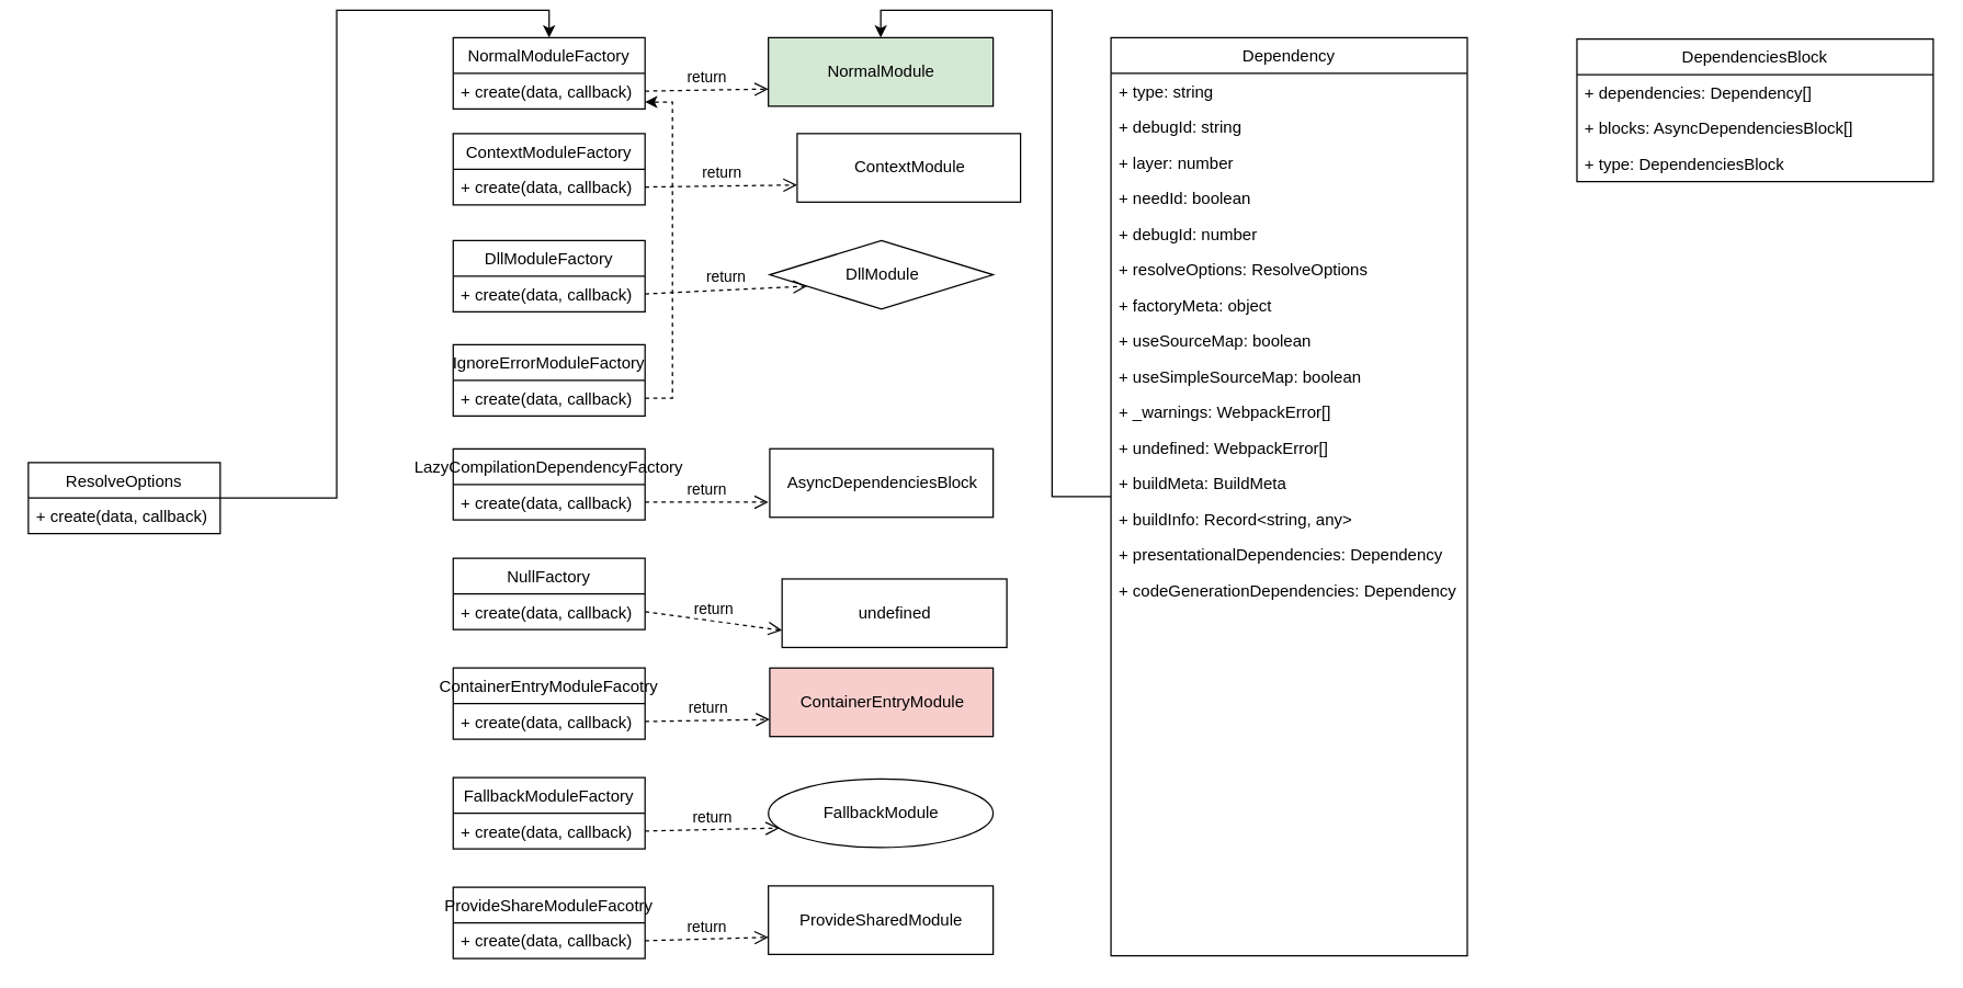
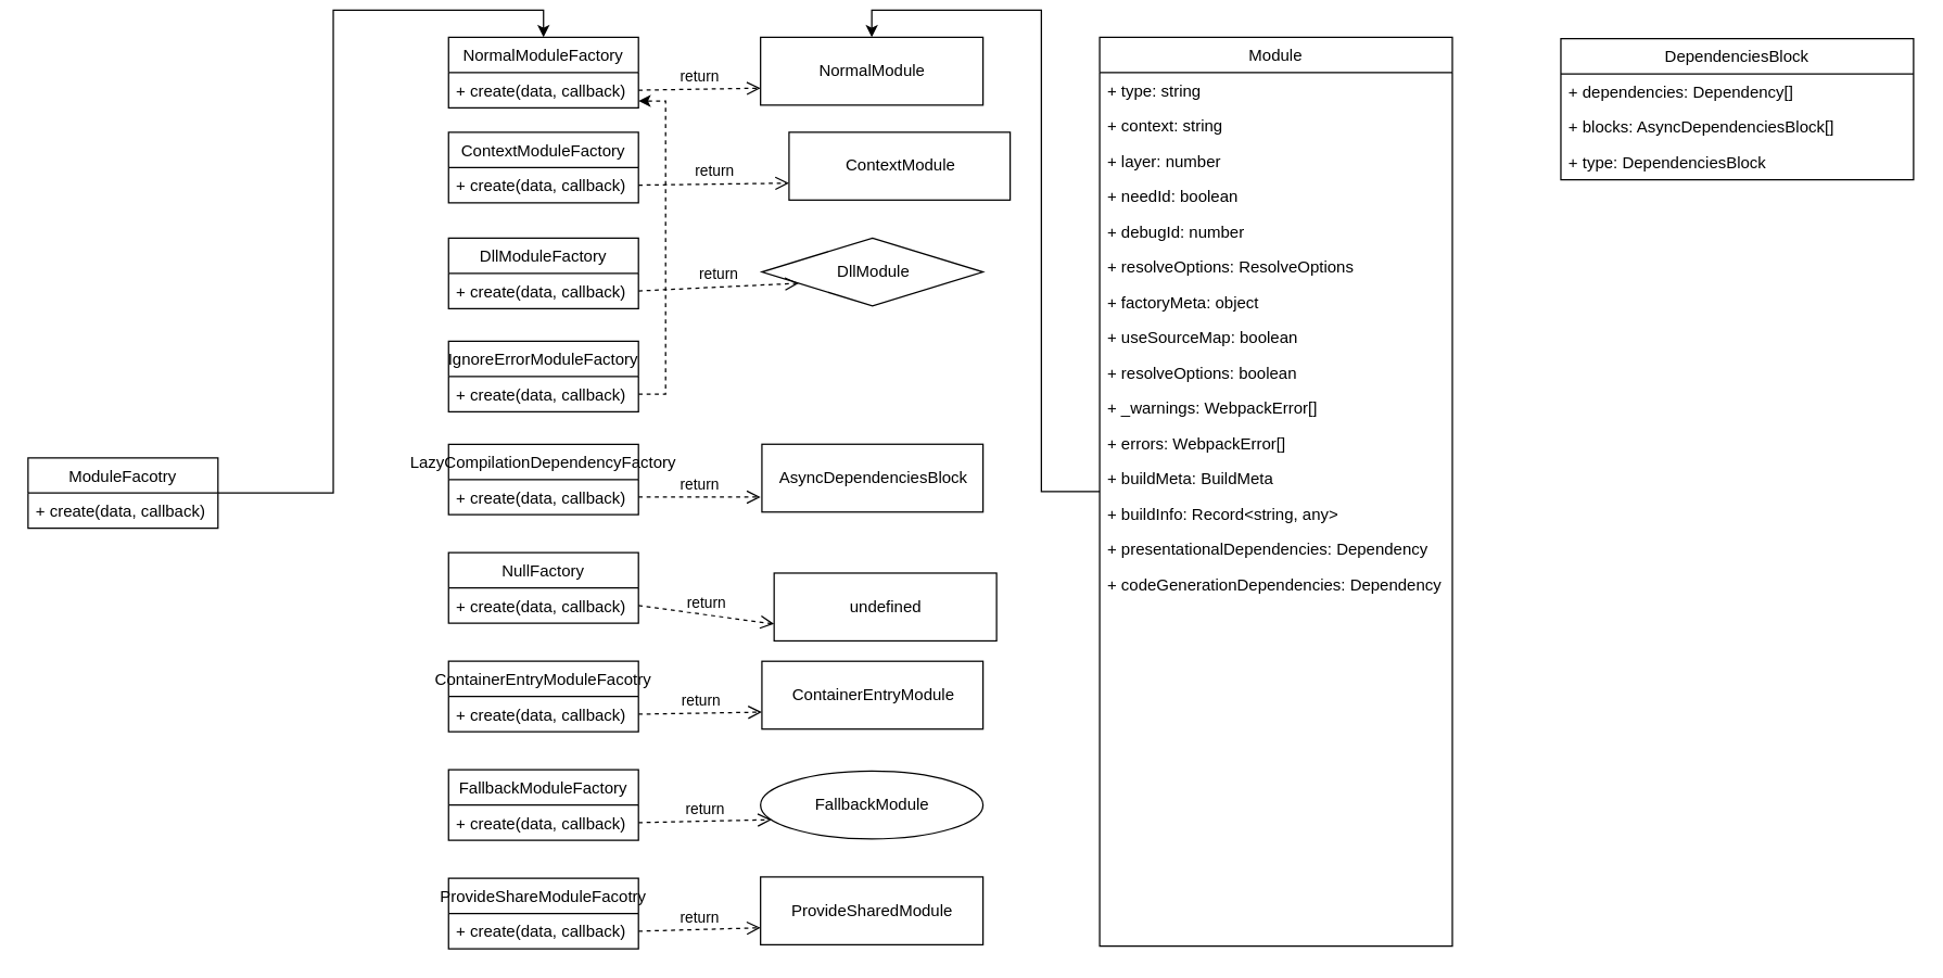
- <mxCell id="41" value="Dependency" style="swimlane;fontStyle=0;childLayout=stackLayout;horizontal=1;startSize=26;fillColor=none;horizontalStack=0;resizeParent=1;resizeParentMax=0;resizeLast=0;collapsible=1;marginBottom=0;" parent="1" vertex="1"><mxGeometry x="810" y="20" width="260" height="670" as="geometry" /></mxCell>
+ <mxCell id="41" value="Module" style="swimlane;fontStyle=0;childLayout=stackLayout;horizontal=1;startSize=26;fillColor=none;horizontalStack=0;resizeParent=1;resizeParentMax=0;resizeLast=0;collapsible=1;marginBottom=0;" parent="1" vertex="1"><mxGeometry x="810" y="20" width="260" height="670" as="geometry" /></mxCell>
- <mxCell id="23" value="NormalModule" style="html=1;fillColor=#d5e8d4;" parent="1" vertex="1"><mxGeometry x="560" y="20" width="164" height="50" as="geometry" /></mxCell>
+ <mxCell id="23" value="NormalModule" style="html=1;" parent="1" vertex="1"><mxGeometry x="560" y="20" width="164" height="50" as="geometry" /></mxCell>
- <mxCell id="43" value="+ debugId: string" style="text;strokeColor=none;fillColor=none;align=left;verticalAlign=top;spacingLeft=4;spacingRight=4;overflow=hidden;rotatable=0;points=[[0,0.5],[1,0.5]];portConstraint=eastwest;" parent="41" vertex="1"><mxGeometry y="52" width="260" height="26" as="geometry" /></mxCell>
+ <mxCell id="43" value="+ context: string" style="text;strokeColor=none;fillColor=none;align=left;verticalAlign=top;spacingLeft=4;spacingRight=4;overflow=hidden;rotatable=0;points=[[0,0.5],[1,0.5]];portConstraint=eastwest;" parent="41" vertex="1"><mxGeometry y="52" width="260" height="26" as="geometry" /></mxCell>
- <mxCell id="50" value="+ useSimpleSourceMap: boolean" style="text;strokeColor=none;fillColor=none;align=left;verticalAlign=top;spacingLeft=4;spacingRight=4;overflow=hidden;rotatable=0;points=[[0,0.5],[1,0.5]];portConstraint=eastwest;" parent="41" vertex="1"><mxGeometry y="234" width="260" height="26" as="geometry" /></mxCell>
+ <mxCell id="50" value="+ resolveOptions: boolean" style="text;strokeColor=none;fillColor=none;align=left;verticalAlign=top;spacingLeft=4;spacingRight=4;overflow=hidden;rotatable=0;points=[[0,0.5],[1,0.5]];portConstraint=eastwest;" parent="41" vertex="1"><mxGeometry y="234" width="260" height="26" as="geometry" /></mxCell>
- <mxCell id="52" value="+ undefined: WebpackError[]" style="text;strokeColor=none;fillColor=none;align=left;verticalAlign=top;spacingLeft=4;spacingRight=4;overflow=hidden;rotatable=0;points=[[0,0.5],[1,0.5]];portConstraint=eastwest;" parent="41" vertex="1"><mxGeometry y="286" width="260" height="26" as="geometry" /></mxCell>
+ <mxCell id="52" value="+ errors: WebpackError[]" style="text;strokeColor=none;fillColor=none;align=left;verticalAlign=top;spacingLeft=4;spacingRight=4;overflow=hidden;rotatable=0;points=[[0,0.5],[1,0.5]];portConstraint=eastwest;" parent="41" vertex="1"><mxGeometry y="286" width="260" height="26" as="geometry" /></mxCell>
- <mxCell id="3" value="ResolveOptions" style="swimlane;fontStyle=0;childLayout=stackLayout;horizontal=1;startSize=26;fillColor=none;horizontalStack=0;resizeParent=1;resizeParentMax=0;resizeLast=0;collapsible=1;marginBottom=0;" parent="1" vertex="1"><mxGeometry x="20" y="330" width="140" height="52" as="geometry" /></mxCell>
+ <mxCell id="3" value="ModuleFacotry" style="swimlane;fontStyle=0;childLayout=stackLayout;horizontal=1;startSize=26;fillColor=none;horizontalStack=0;resizeParent=1;resizeParentMax=0;resizeLast=0;collapsible=1;marginBottom=0;" parent="1" vertex="1"><mxGeometry x="20" y="330" width="140" height="52" as="geometry" /></mxCell>
- <mxCell id="28" value="ContainerEntryModule" style="html=1;fillColor=#f8cecc;" parent="1" vertex="1"><mxGeometry x="561" y="480" width="163" height="50" as="geometry" /></mxCell>
+ <mxCell id="28" value="ContainerEntryModule" style="html=1;" parent="1" vertex="1"><mxGeometry x="561" y="480" width="163" height="50" as="geometry" /></mxCell>
